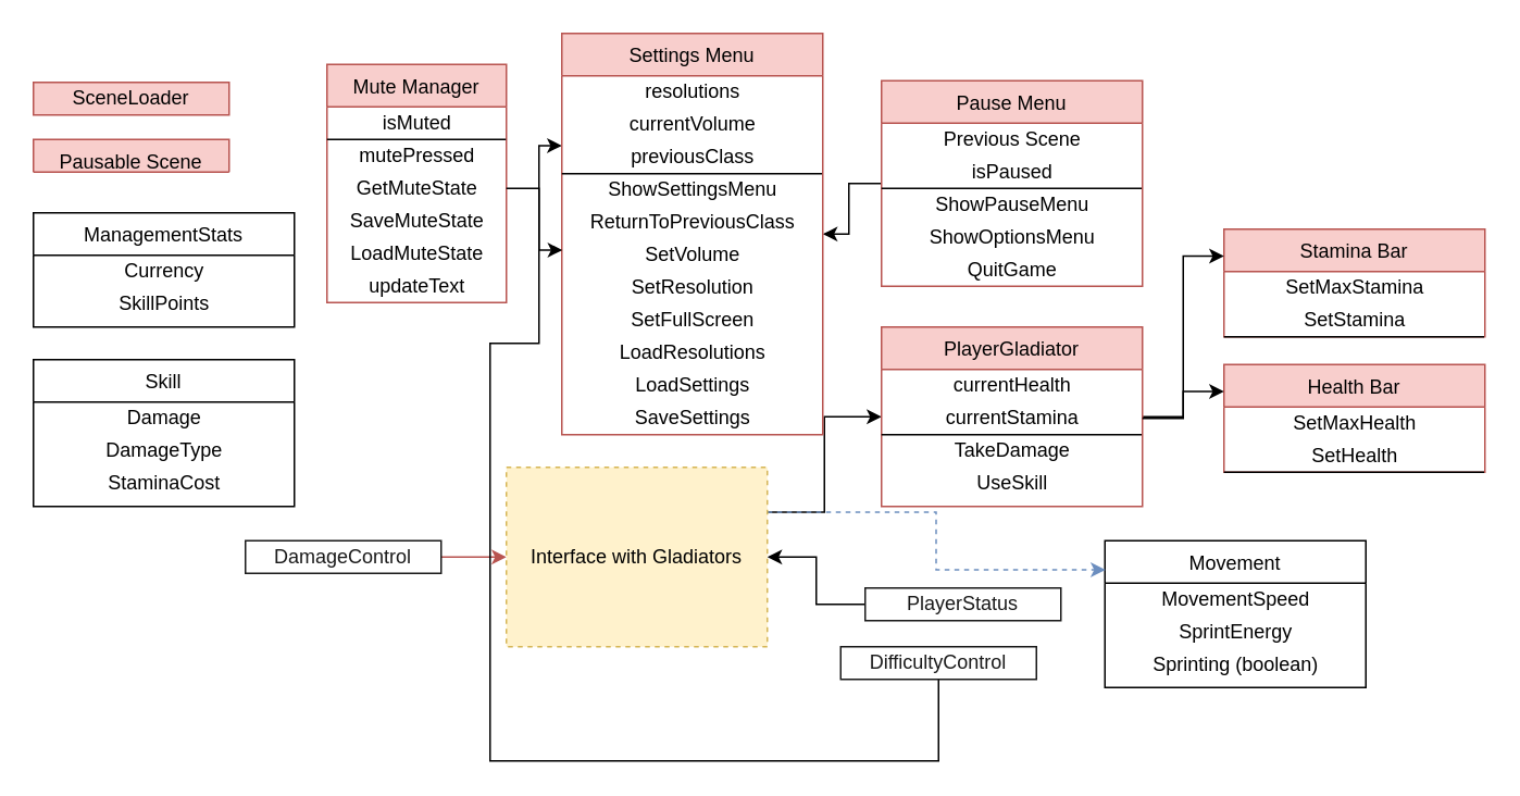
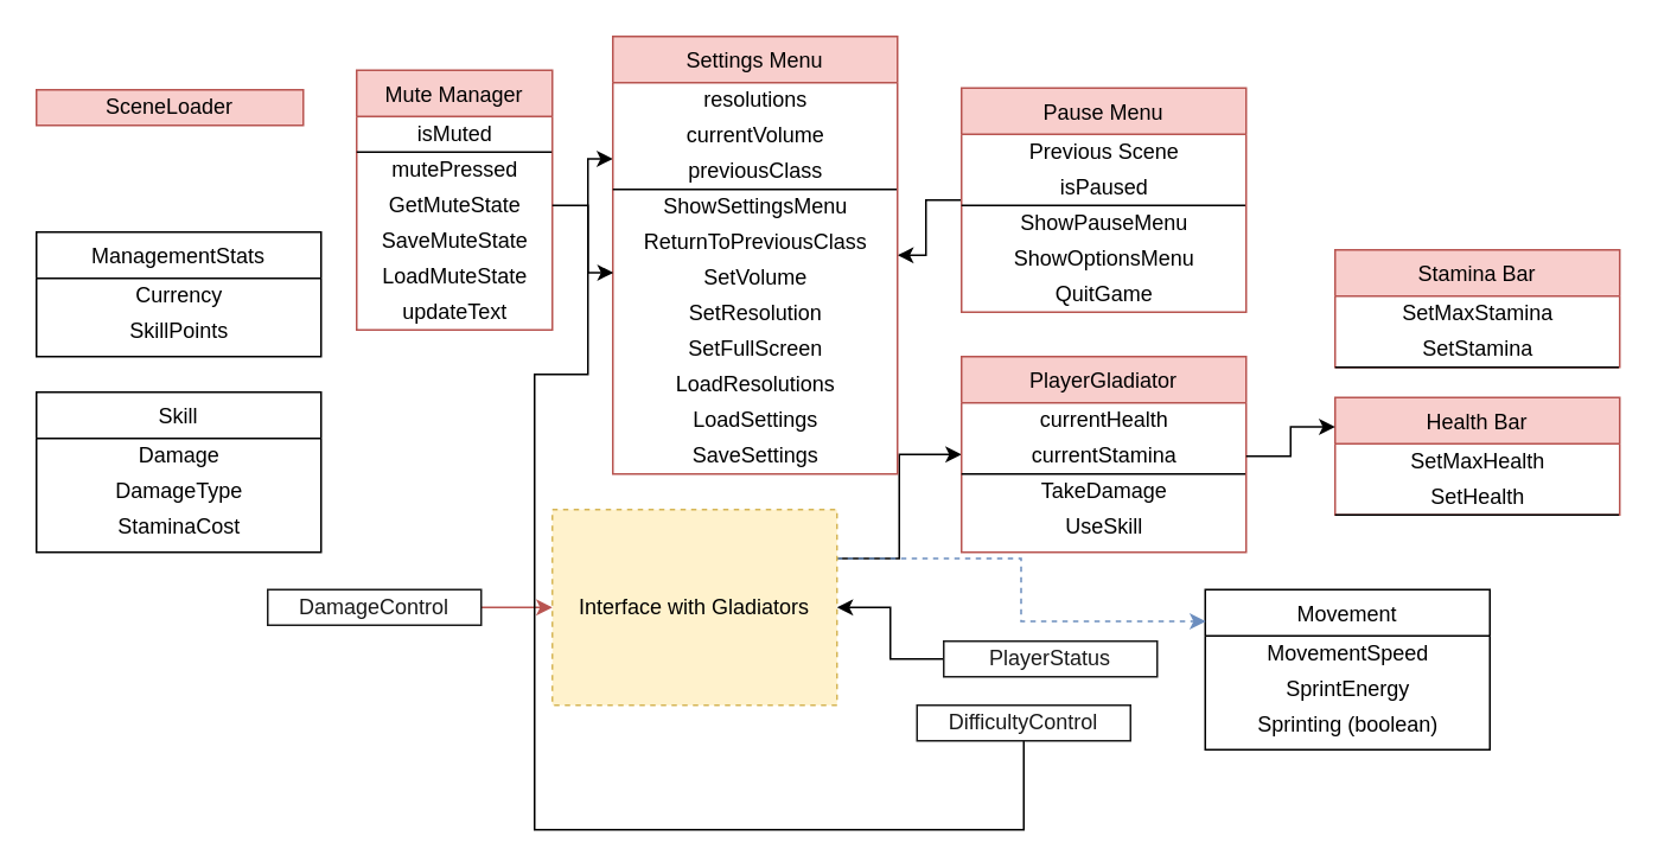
- <mxCell id="16" value="SceneLoader" style="text;html=1;fillColor=#f8cecc;align=center;verticalAlign=middle;rounded=0;labelBorderColor=none;whiteSpace=wrap;strokeColor=#b85450;" parent="1" vertex="1"><mxGeometry x="20" y="50" width="120" height="20" as="geometry" /></mxCell>
+ <mxCell id="16" value="SceneLoader" style="text;html=1;fillColor=#f8cecc;align=center;verticalAlign=middle;rounded=0;labelBorderColor=none;whiteSpace=wrap;strokeColor=#b85450;" parent="1" vertex="1"><mxGeometry x="20" y="50" width="150" height="20" as="geometry" /></mxCell>
- <mxCell id="8" value="Pausable Scene" style="swimlane;fontStyle=0;align=center;verticalAlign=top;childLayout=stackLayout;horizontal=1;startSize=26;horizontalStack=0;resizeParent=1;resizeLast=0;collapsible=1;marginBottom=0;rounded=0;shadow=0;strokeWidth=1;fillColor=#f8cecc;strokeColor=#b85450;" parent="1" vertex="1"><mxGeometry x="20" y="85" width="120" height="20" as="geometry"><mxRectangle x="230" y="140" width="160" height="26" as="alternateBounds" /></mxGeometry></mxCell>
- <mxCell id="48" style="edgeStyle=orthogonalEdgeStyle;rounded=0;orthogonalLoop=1;jettySize=auto;html=1;entryX=0;entryY=0.25;entryDx=0;entryDy=0;" edge="1" parent="1" source="49" target="36"><mxGeometry relative="1" as="geometry" /></mxCell>
